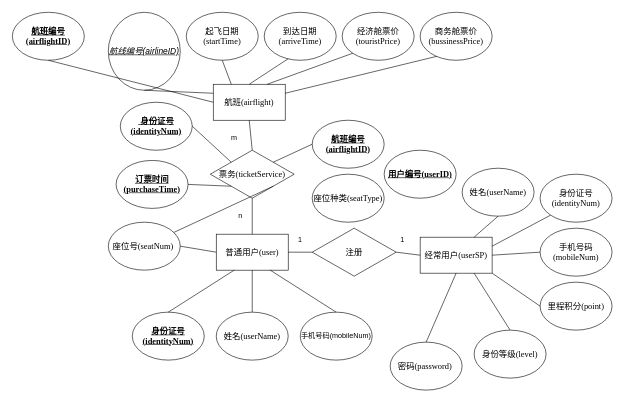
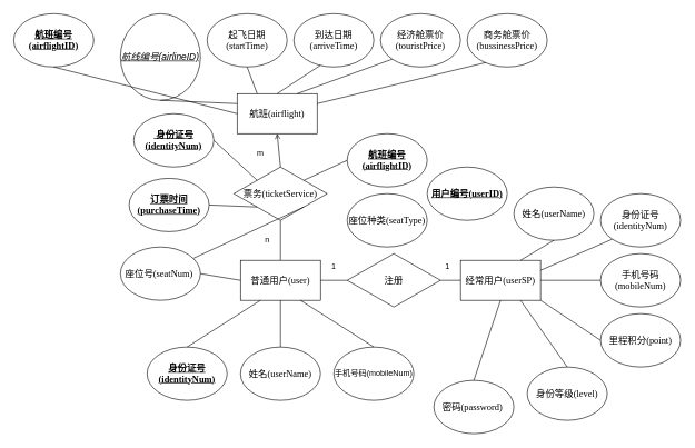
- <mxCell id="7" value="" style="endArrow=none;html=1;entryX=0.5;entryY=1;entryDx=0;entryDy=0;exitX=0.5;exitY=0;exitDx=0;exitDy=0;" parent="1" source="5" target="2" edge="1"><mxGeometry width="50" height="50" relative="1" as="geometry"><mxPoint x="550" y="360" as="sourcePoint" /><mxPoint x="600" y="310" as="targetPoint" /></mxGeometry></mxCell>
+ <mxCell id="7" value="" style="endArrow=open;html=1;entryX=0.5;entryY=1;entryDx=0;entryDy=0;exitX=0.5;exitY=0;exitDx=0;exitDy=0;" parent="1" source="5" target="2" edge="1"><mxGeometry width="50" height="50" relative="1" as="geometry"><mxPoint x="550" y="360" as="sourcePoint" /><mxPoint x="600" y="310" as="targetPoint" /></mxGeometry></mxCell>
- <mxCell id="4" value="&lt;span style=&quot;font-size: 10.5pt&quot;&gt;经常用户&lt;/span&gt;&lt;span lang=&quot;EN-US&quot; style=&quot;font-size: 10.5pt ; font-family: &amp;#34;times new roman&amp;#34; , serif&quot;&gt;(userSP)&lt;/span&gt;" style="rounded=0;whiteSpace=wrap;html=1;" parent="1" vertex="1"><mxGeometry x="700" y="395" width="120" height="60" as="geometry" /></mxCell>
+ <mxCell id="4" value="&lt;span style=&quot;font-size: 10.5pt&quot;&gt;经常用户&lt;/span&gt;&lt;span lang=&quot;EN-US&quot; style=&quot;font-size: 10.5pt ; font-family: &amp;#34;times new roman&amp;#34; , serif&quot;&gt;(userSP)&lt;/span&gt;" style="rounded=0;whiteSpace=wrap;html=1;" parent="1" vertex="1"><mxGeometry x="690" y="390" width="120" height="60" as="geometry" /></mxCell>
